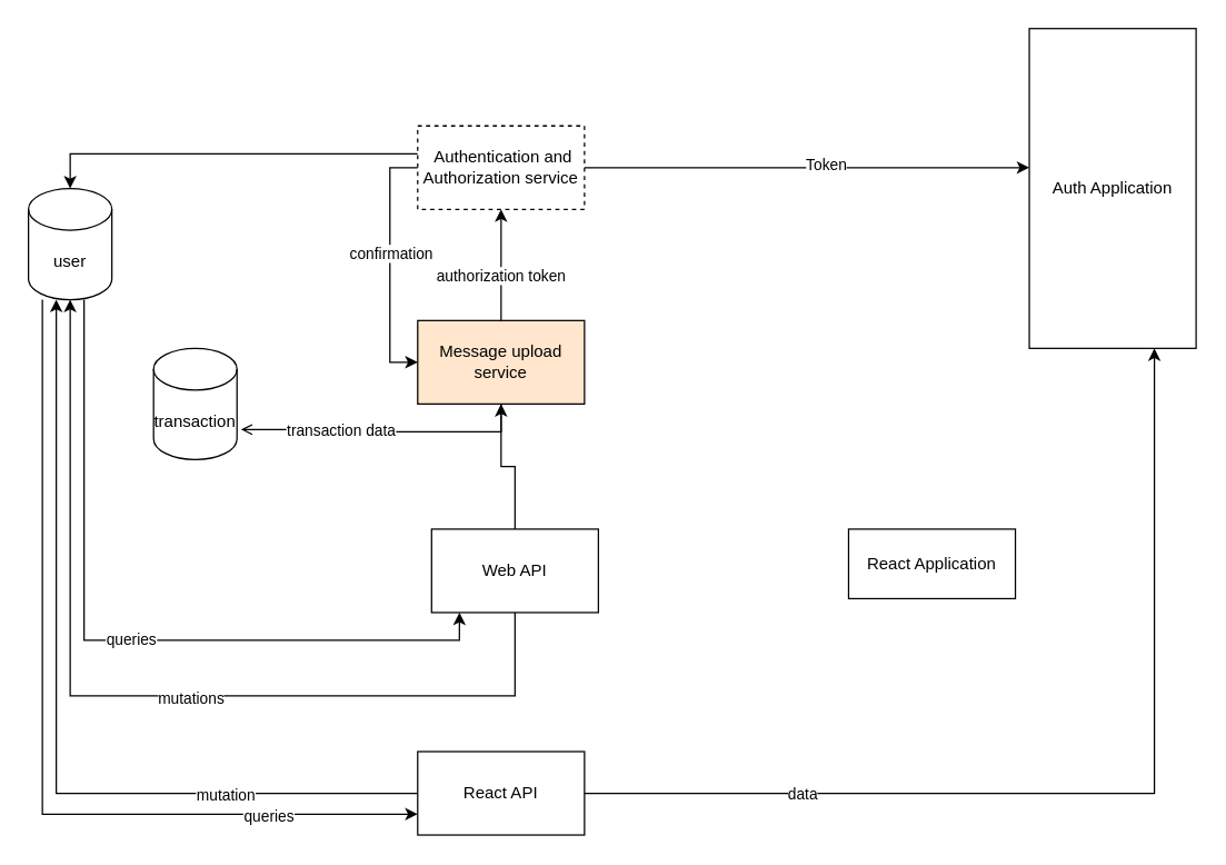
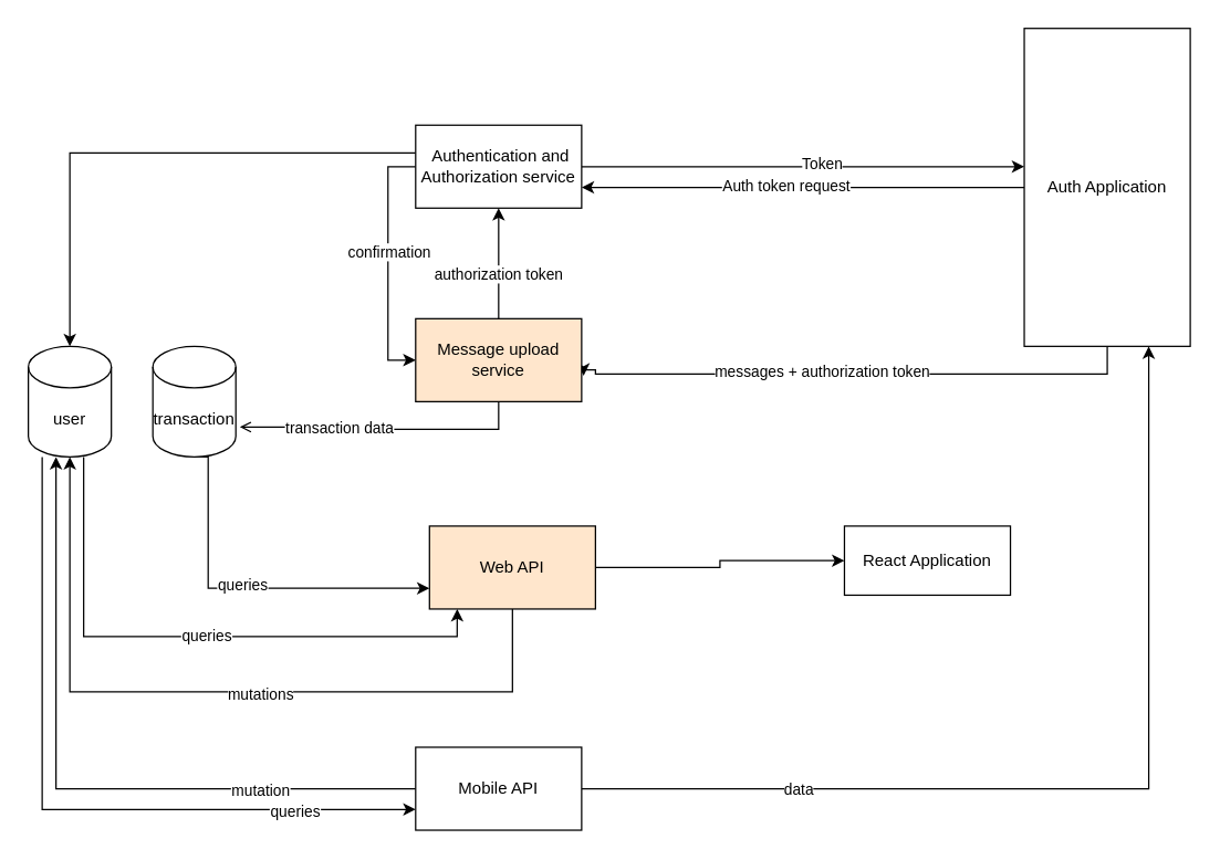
- <mxCell id="12" value="&amp;nbsp;Authentication and Authorization service" style="rounded=0;whiteSpace=wrap;html=1;dashed=1;" parent="1" vertex="1"><mxGeometry x="300" y="90" width="120" height="60" as="geometry" /></mxCell>
+ <mxCell id="12" value="&amp;nbsp;Authentication and Authorization service" style="rounded=0;whiteSpace=wrap;html=1;" parent="1" vertex="1"><mxGeometry x="300" y="90" width="120" height="60" as="geometry" /></mxCell>
+ <mxCell id="4" style="edgeStyle=orthogonalEdgeStyle;rounded=0;orthogonalLoop=1;jettySize=auto;html=1;entryX=1;entryY=0.75;entryDx=0;entryDy=0;" parent="1" source="6" target="12" edge="1"><mxGeometry relative="1" as="geometry" /></mxCell>
+ <mxCell id="5" value="Auth token request" style="edgeLabel;html=1;align=center;verticalAlign=middle;resizable=0;points=[];" parent="4" vertex="1" connectable="0"><mxGeometry x="0.08" y="-2" relative="1" as="geometry"><mxPoint as="offset" /></mxGeometry></mxCell>
- <mxCell id="29" value="user" style="shape=cylinder3;whiteSpace=wrap;html=1;boundedLbl=1;backgroundOutline=1;size=15;" vertex="1" parent="1"><mxGeometry x="20" y="135" width="60" height="80" as="geometry" /></mxCell>
+ <mxCell id="29" value="user" style="shape=cylinder3;whiteSpace=wrap;html=1;boundedLbl=1;backgroundOutline=1;size=15;" vertex="1" parent="1"><mxGeometry x="20" y="250" width="60" height="80" as="geometry" /></mxCell>
+ <mxCell id="2" style="edgeStyle=orthogonalEdgeStyle;rounded=0;orthogonalLoop=1;jettySize=auto;html=1;entryX=1.012;entryY=0.688;entryDx=0;entryDy=0;entryPerimeter=0;" parent="1" source="6" target="17" edge="1"><mxGeometry relative="1" as="geometry"><Array as="points"><mxPoint x="800" y="270" /><mxPoint x="430" y="270" /><mxPoint x="430" y="267" /><mxPoint x="421" y="267" /></Array></mxGeometry></mxCell>
+ <mxCell id="3" value="messages + authorization token" style="edgeLabel;html=1;align=center;verticalAlign=middle;resizable=0;points=[];" parent="2" vertex="1" connectable="0"><mxGeometry x="0.117" y="-2" relative="1" as="geometry"><mxPoint as="offset" /></mxGeometry></mxCell>
- <mxCell id="23" style="edgeStyle=orthogonalEdgeStyle;rounded=0;orthogonalLoop=1;jettySize=auto;html=1;" edge="1" parent="1" source="24" target="17"><mxGeometry relative="1" as="geometry" /></mxCell>
+ <mxCell id="23" style="edgeStyle=orthogonalEdgeStyle;rounded=0;orthogonalLoop=1;jettySize=auto;html=1;entryX=0;entryY=0.5;entryDx=0;entryDy=0;" edge="1" parent="1" source="24" target="35"><mxGeometry relative="1" as="geometry" /></mxCell>
- <mxCell id="24" value="Web API" style="rounded=0;whiteSpace=wrap;html=1;" vertex="1" parent="1"><mxGeometry x="310" y="380" width="120" height="60" as="geometry" /></mxCell>
+ <mxCell id="24" value="Web API" style="rounded=0;whiteSpace=wrap;html=1;fillColor=#ffe6cc;" vertex="1" parent="1"><mxGeometry x="310" y="380" width="120" height="60" as="geometry" /></mxCell>
+ <mxCell id="18" style="edgeStyle=orthogonalEdgeStyle;rounded=0;orthogonalLoop=1;jettySize=auto;html=1;entryX=0;entryY=0.75;entryDx=0;entryDy=0;exitX=0.5;exitY=1;exitDx=0;exitDy=0;exitPerimeter=0;" edge="1" parent="1" source="20" target="24"><mxGeometry relative="1" as="geometry"><Array as="points"><mxPoint x="150" y="330" /><mxPoint x="150" y="425" /></Array></mxGeometry></mxCell>
+ <mxCell id="19" value="queries" style="edgeLabel;html=1;align=center;verticalAlign=middle;resizable=0;points=[];" vertex="1" connectable="0" parent="18"><mxGeometry x="-0.03" y="3" relative="1" as="geometry"><mxPoint as="offset" /></mxGeometry></mxCell>
- <mxCell id="34" value="React API" style="rounded=0;whiteSpace=wrap;html=1;" vertex="1" parent="1"><mxGeometry x="300" y="540" width="120" height="60" as="geometry" /></mxCell>
+ <mxCell id="34" value="Mobile API" style="rounded=0;whiteSpace=wrap;html=1;" vertex="1" parent="1"><mxGeometry x="300" y="540" width="120" height="60" as="geometry" /></mxCell>
